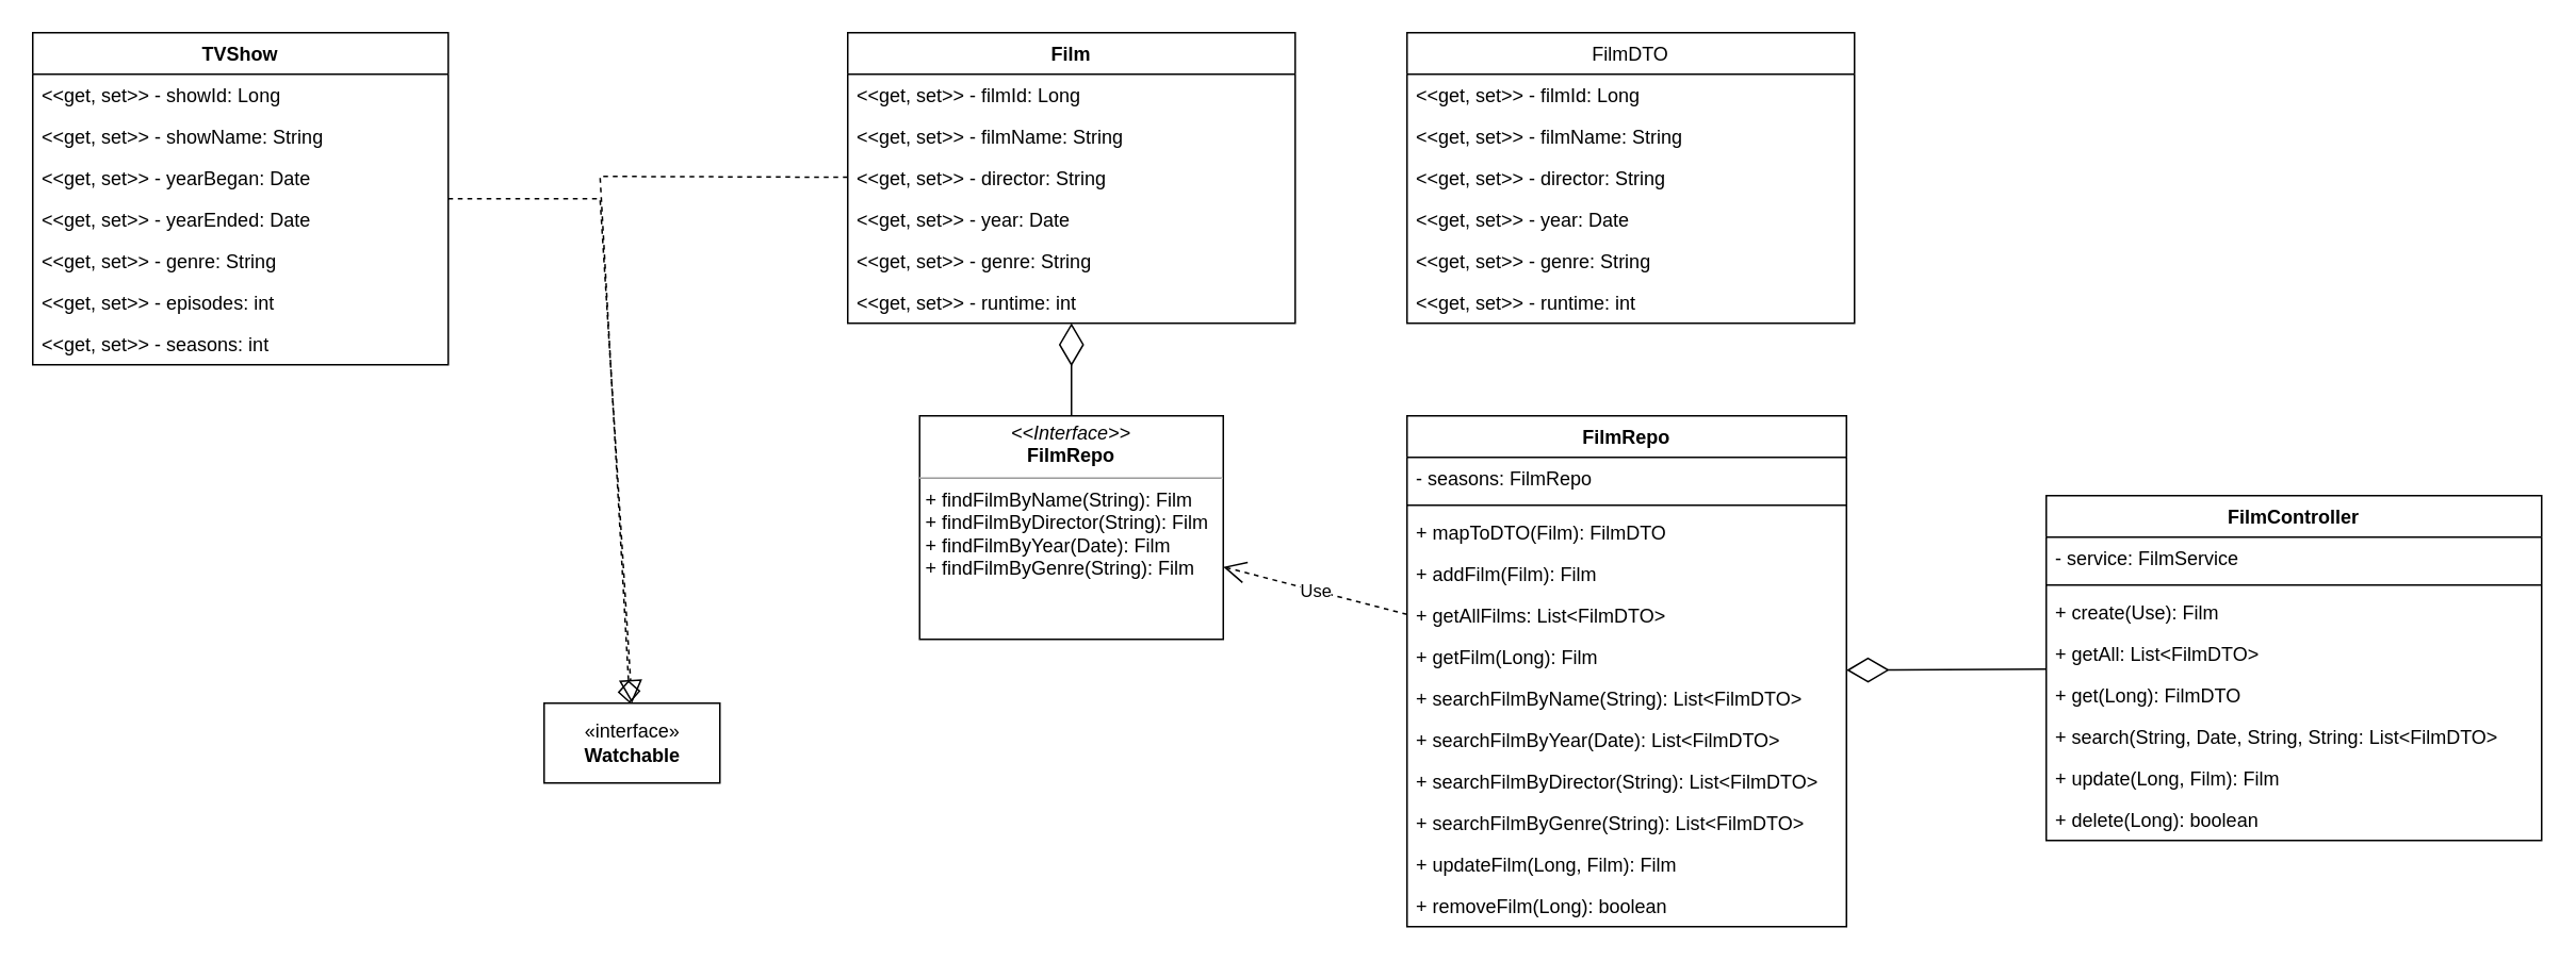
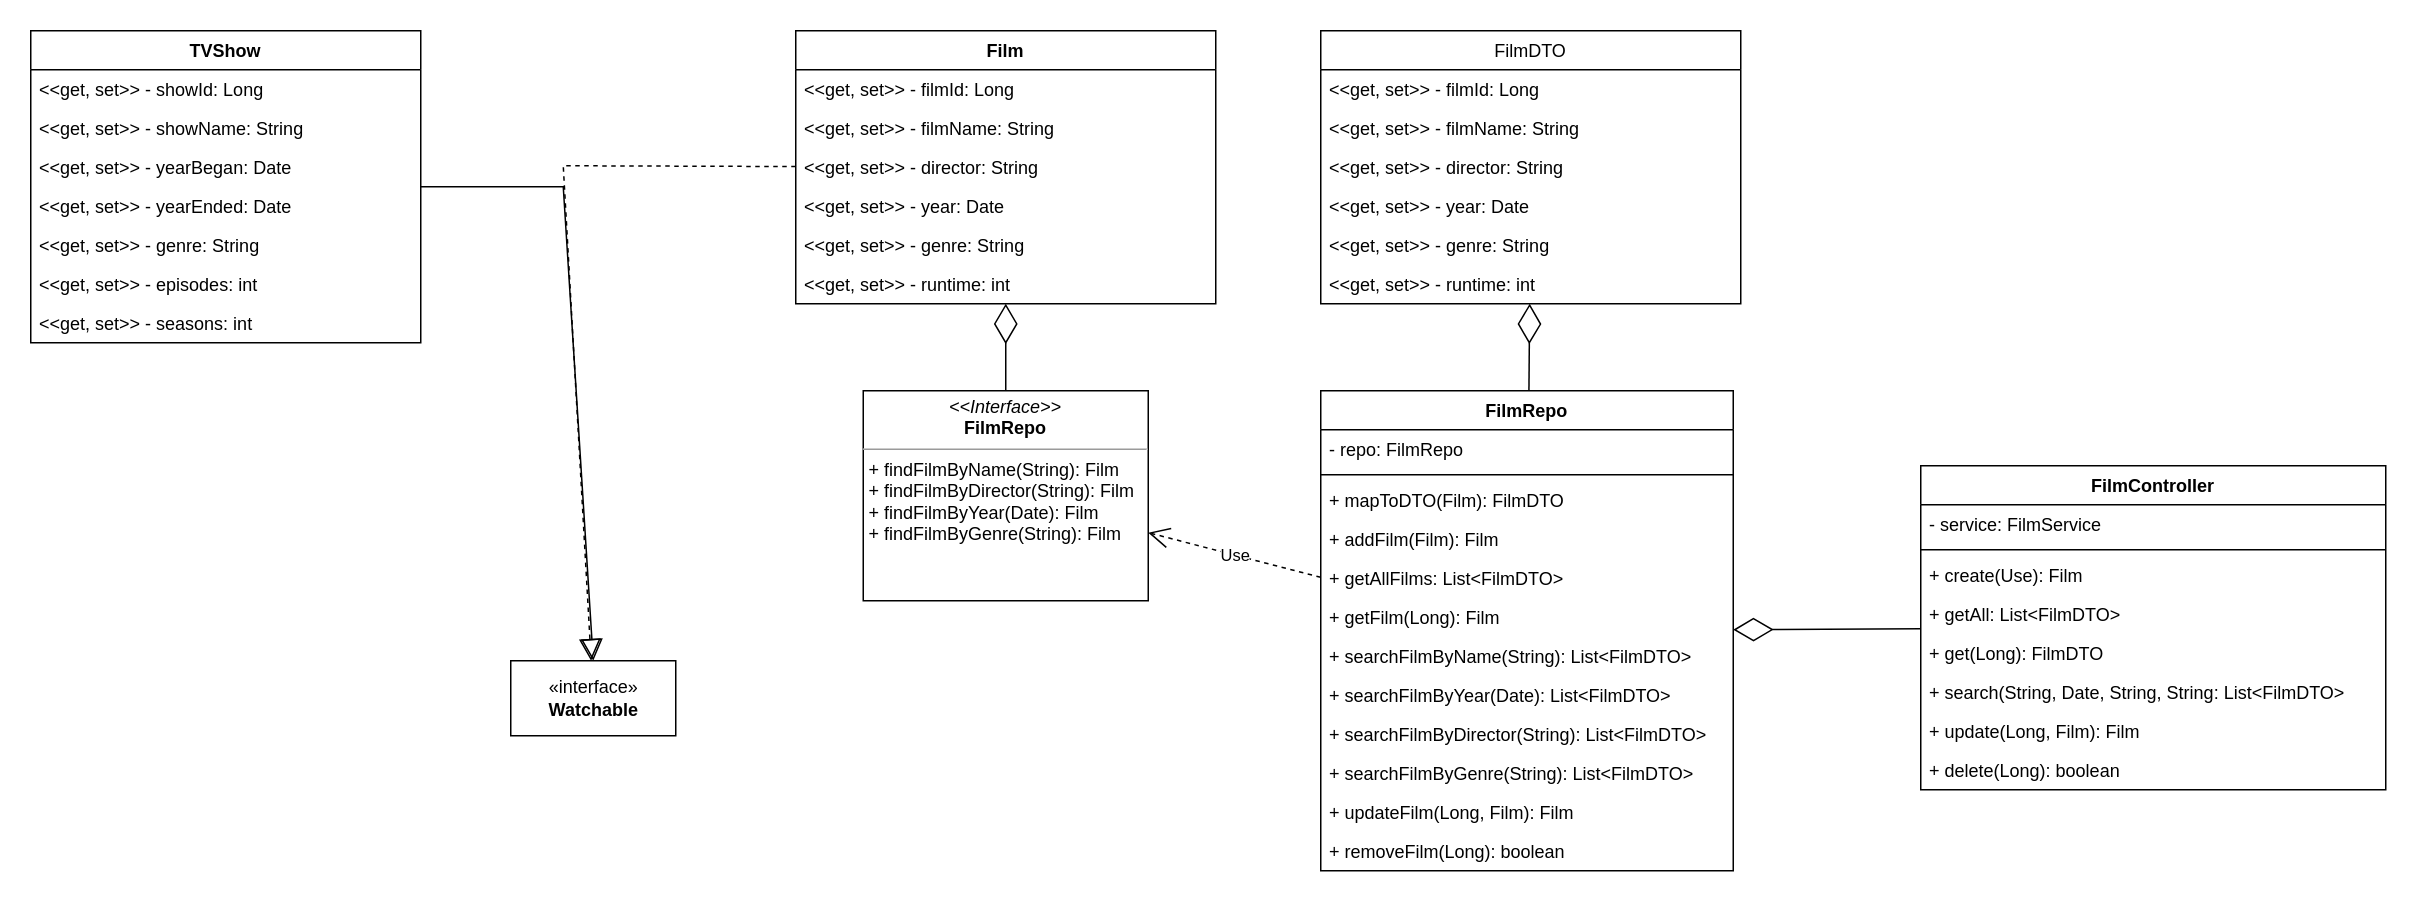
- <mxCell id="53" value="" style="endArrow=block;dashed=1;endFill=0;endSize=12;html=1;rounded=0;entryX=0.5;entryY=0;entryDx=0;entryDy=0;" edge="1" parent="1" source="45" target="32"><mxGeometry width="160" relative="1" as="geometry"><mxPoint x="240" y="320" as="sourcePoint" /><mxPoint x="400" y="320" as="targetPoint" /><Array as="points"><mxPoint x="375" y="124" /></Array></mxGeometry></mxCell>
+ <mxCell id="53" value="" style="endArrow=block;dashed=0;endFill=0;endSize=12;html=1;rounded=0;entryX=0.5;entryY=0;entryDx=0;entryDy=0;" edge="1" parent="1" source="45" target="32"><mxGeometry width="160" relative="1" as="geometry"><mxPoint x="240" y="320" as="sourcePoint" /><mxPoint x="400" y="320" as="targetPoint" /><Array as="points"><mxPoint x="375" y="124" /></Array></mxGeometry></mxCell>
+ <mxCell id="34" value="" style="endArrow=diamondThin;endFill=0;endSize=24;html=1;rounded=0;" edge="1" parent="1" source="18" target="9"><mxGeometry width="160" relative="1" as="geometry"><mxPoint x="720" y="280" as="sourcePoint" /><mxPoint x="880" y="280" as="targetPoint" /></mxGeometry></mxCell>
- <mxCell id="19" value="- seasons: FilmRepo" style="text;strokeColor=none;fillColor=none;align=left;verticalAlign=top;spacingLeft=4;spacingRight=4;overflow=hidden;rotatable=0;points=[[0,0.5],[1,0.5]];portConstraint=eastwest;" vertex="1" parent="18"><mxGeometry y="26" width="275" height="26" as="geometry" /></mxCell>
+ <mxCell id="19" value="- repo: FilmRepo" style="text;strokeColor=none;fillColor=none;align=left;verticalAlign=top;spacingLeft=4;spacingRight=4;overflow=hidden;rotatable=0;points=[[0,0.5],[1,0.5]];portConstraint=eastwest;" vertex="1" parent="18"><mxGeometry y="26" width="275" height="26" as="geometry" /></mxCell>
- <mxCell id="33" value="" style="endArrow=diamond;dashed=1;endFill=0;endSize=12;html=1;rounded=0;" edge="1" parent="1" source="2" target="32"><mxGeometry width="160" relative="1" as="geometry"><mxPoint x="720" y="280" as="sourcePoint" /><mxPoint x="880" y="280" as="targetPoint" /><Array as="points"><mxPoint x="375" y="110" /></Array></mxGeometry></mxCell>
+ <mxCell id="33" value="" style="endArrow=block;dashed=1;endFill=0;endSize=12;html=1;rounded=0;" edge="1" parent="1" source="2" target="32"><mxGeometry width="160" relative="1" as="geometry"><mxPoint x="720" y="280" as="sourcePoint" /><mxPoint x="880" y="280" as="targetPoint" /><Array as="points"><mxPoint x="375" y="110" /></Array></mxGeometry></mxCell>
